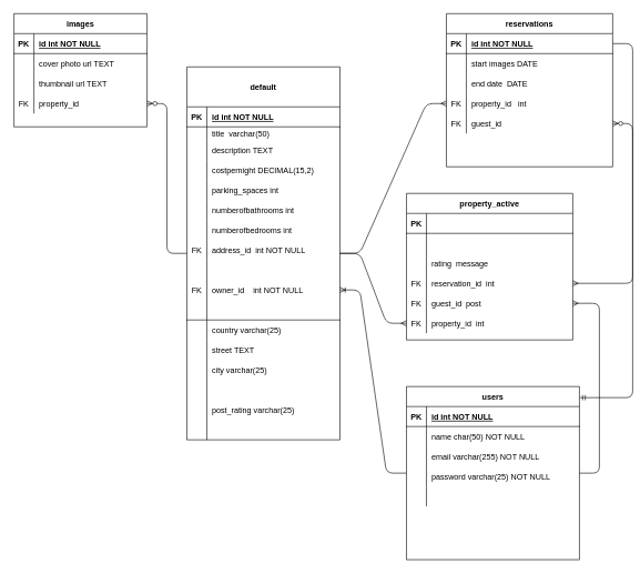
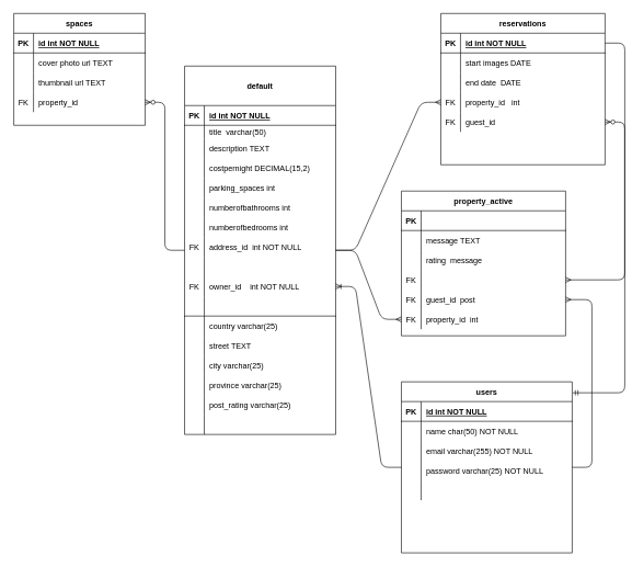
- <mxCell id="103" value="images" style="shape=table;startSize=30;container=1;collapsible=1;childLayout=tableLayout;fixedRows=1;rowLines=0;fontStyle=1;align=center;resizeLast=1;" parent="1" vertex="1"><mxGeometry x="20" y="20" width="200" height="170" as="geometry" /></mxCell>
+ <mxCell id="103" value="spaces" style="shape=table;startSize=30;container=1;collapsible=1;childLayout=tableLayout;fixedRows=1;rowLines=0;fontStyle=1;align=center;resizeLast=1;" parent="1" vertex="1"><mxGeometry x="20" y="20" width="200" height="170" as="geometry" /></mxCell>
+ <mxCell id="90" value="message TEXT" style="shape=partialRectangle;overflow=hidden;connectable=0;fillColor=none;top=0;left=0;bottom=0;right=0;align=left;spacingLeft=6;" parent="88" vertex="1"><mxGeometry x="30" width="220" height="30" as="geometry" /></mxCell>
- <mxCell id="96" value="reservation_id  int" style="shape=partialRectangle;overflow=hidden;connectable=0;fillColor=none;top=0;left=0;bottom=0;right=0;align=left;spacingLeft=6;" vertex="1" parent="94"><mxGeometry x="30" width="220" height="30" as="geometry" /></mxCell>
+ <mxCell id="46" value="province varchar(25)" style="shape=partialRectangle;connectable=0;fillColor=none;top=0;left=0;bottom=0;right=0;align=left;spacingLeft=6;overflow=hidden;" parent="44" vertex="1"><mxGeometry x="30" width="200" height="30" as="geometry" /></mxCell>
